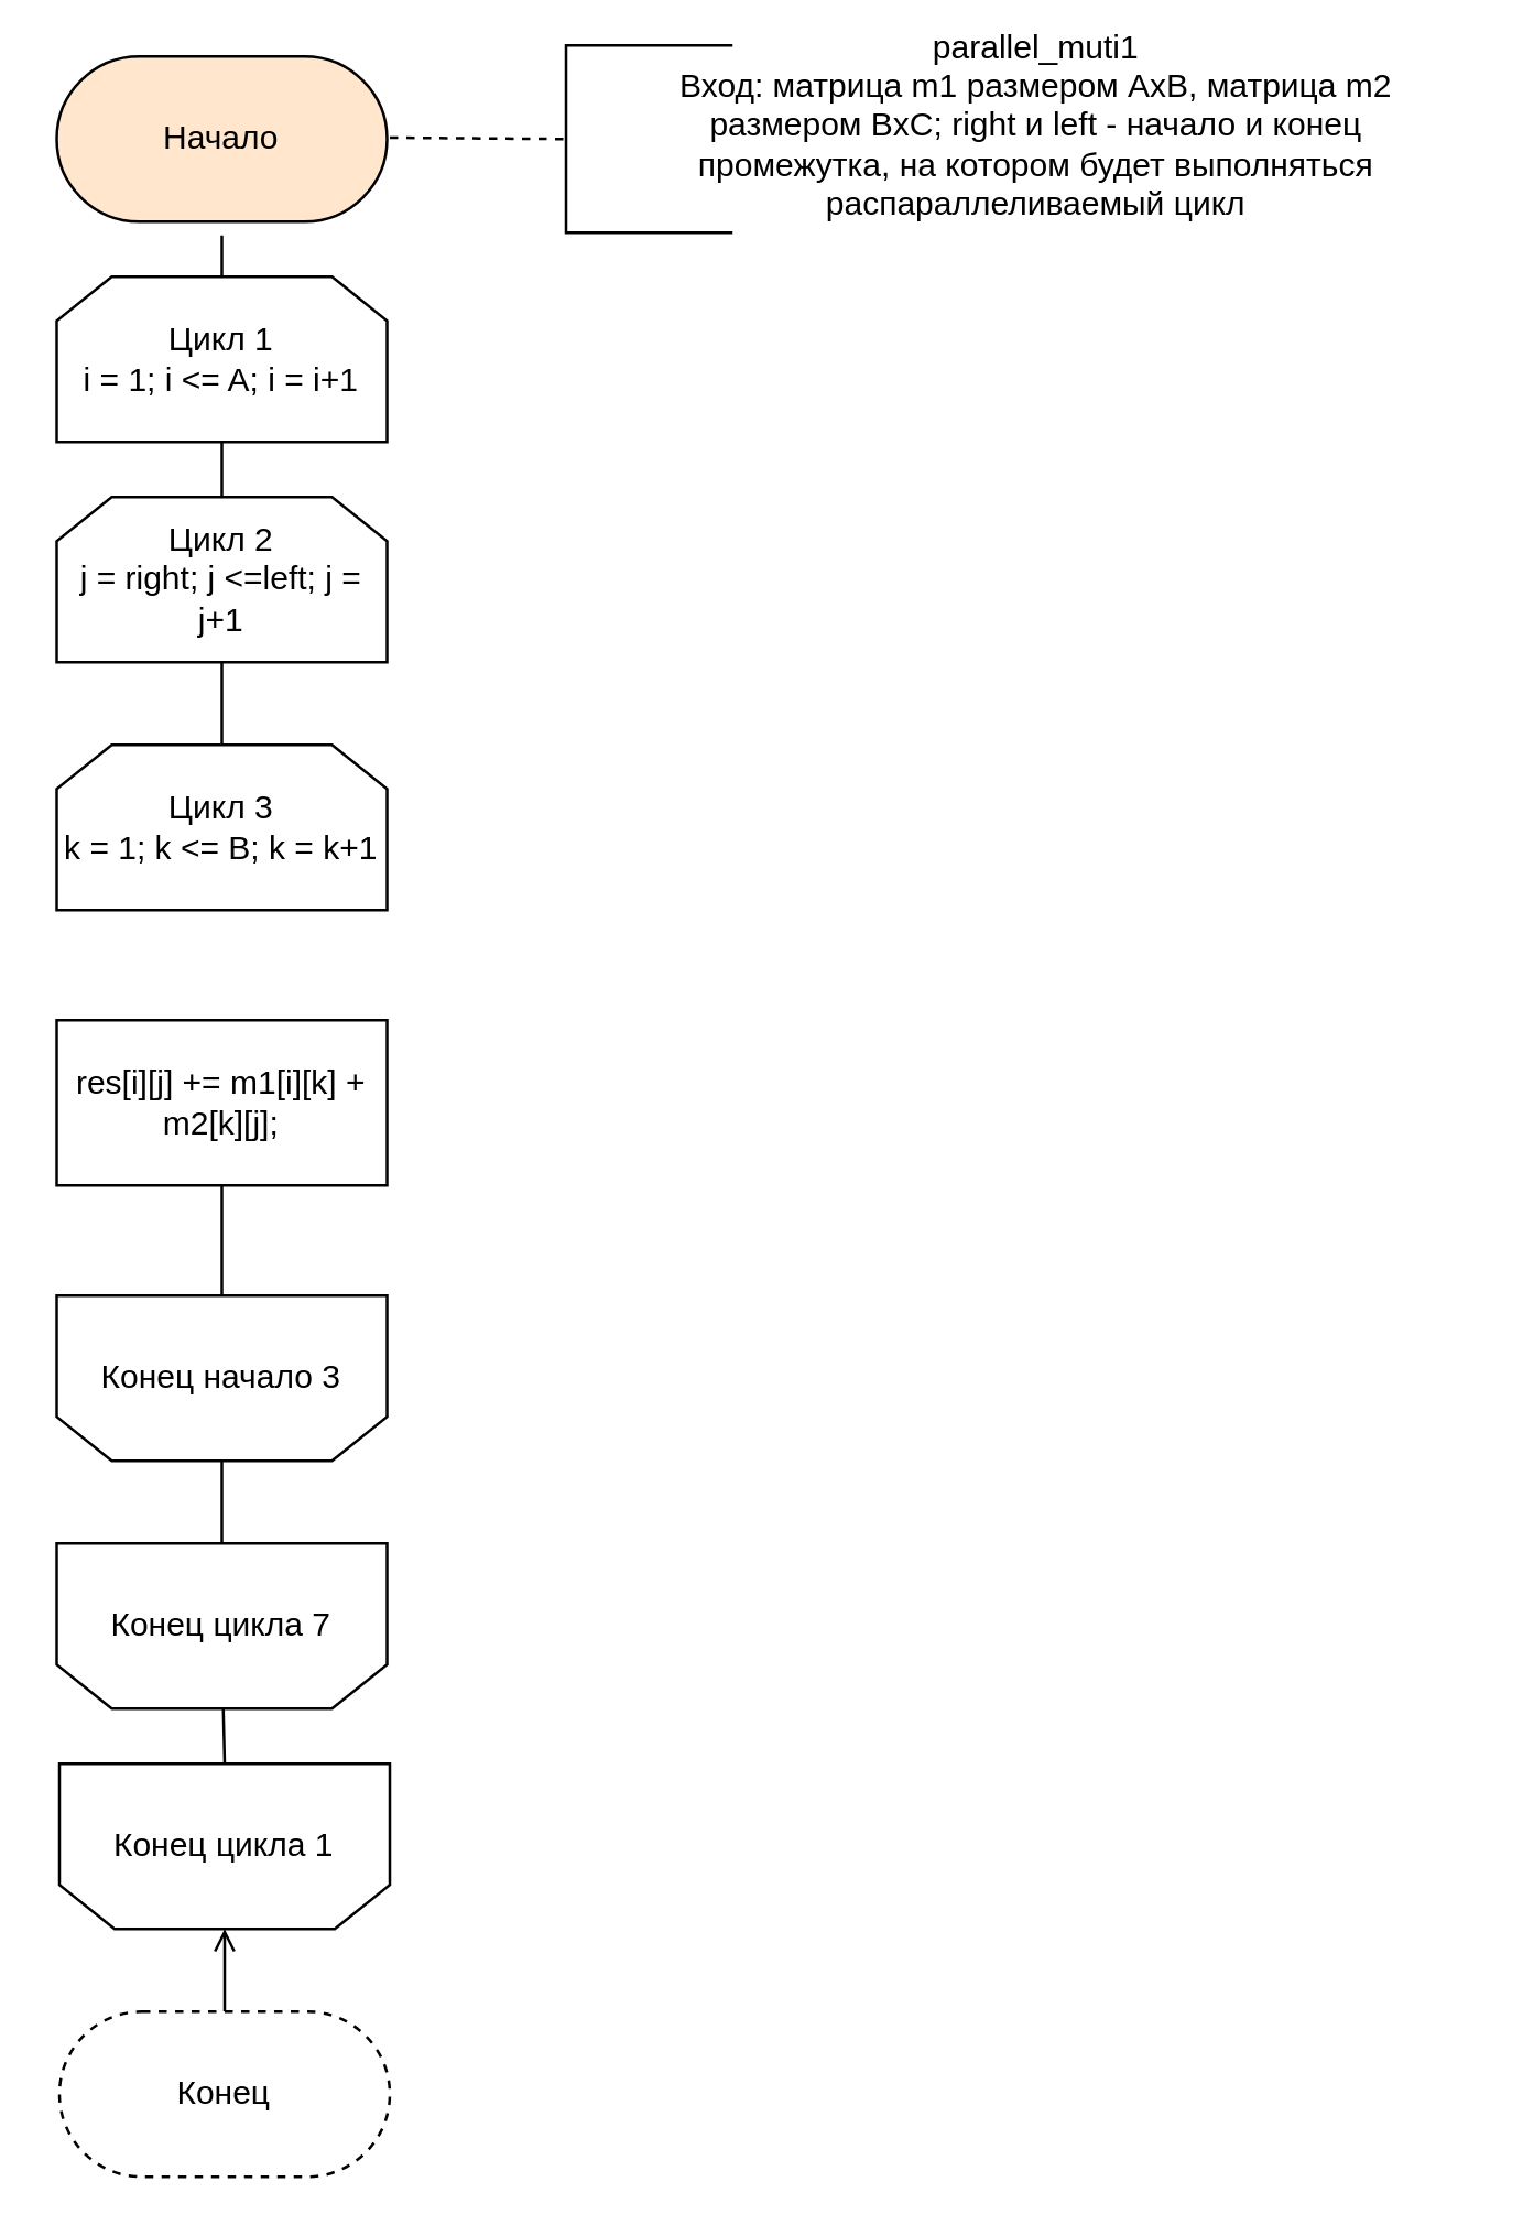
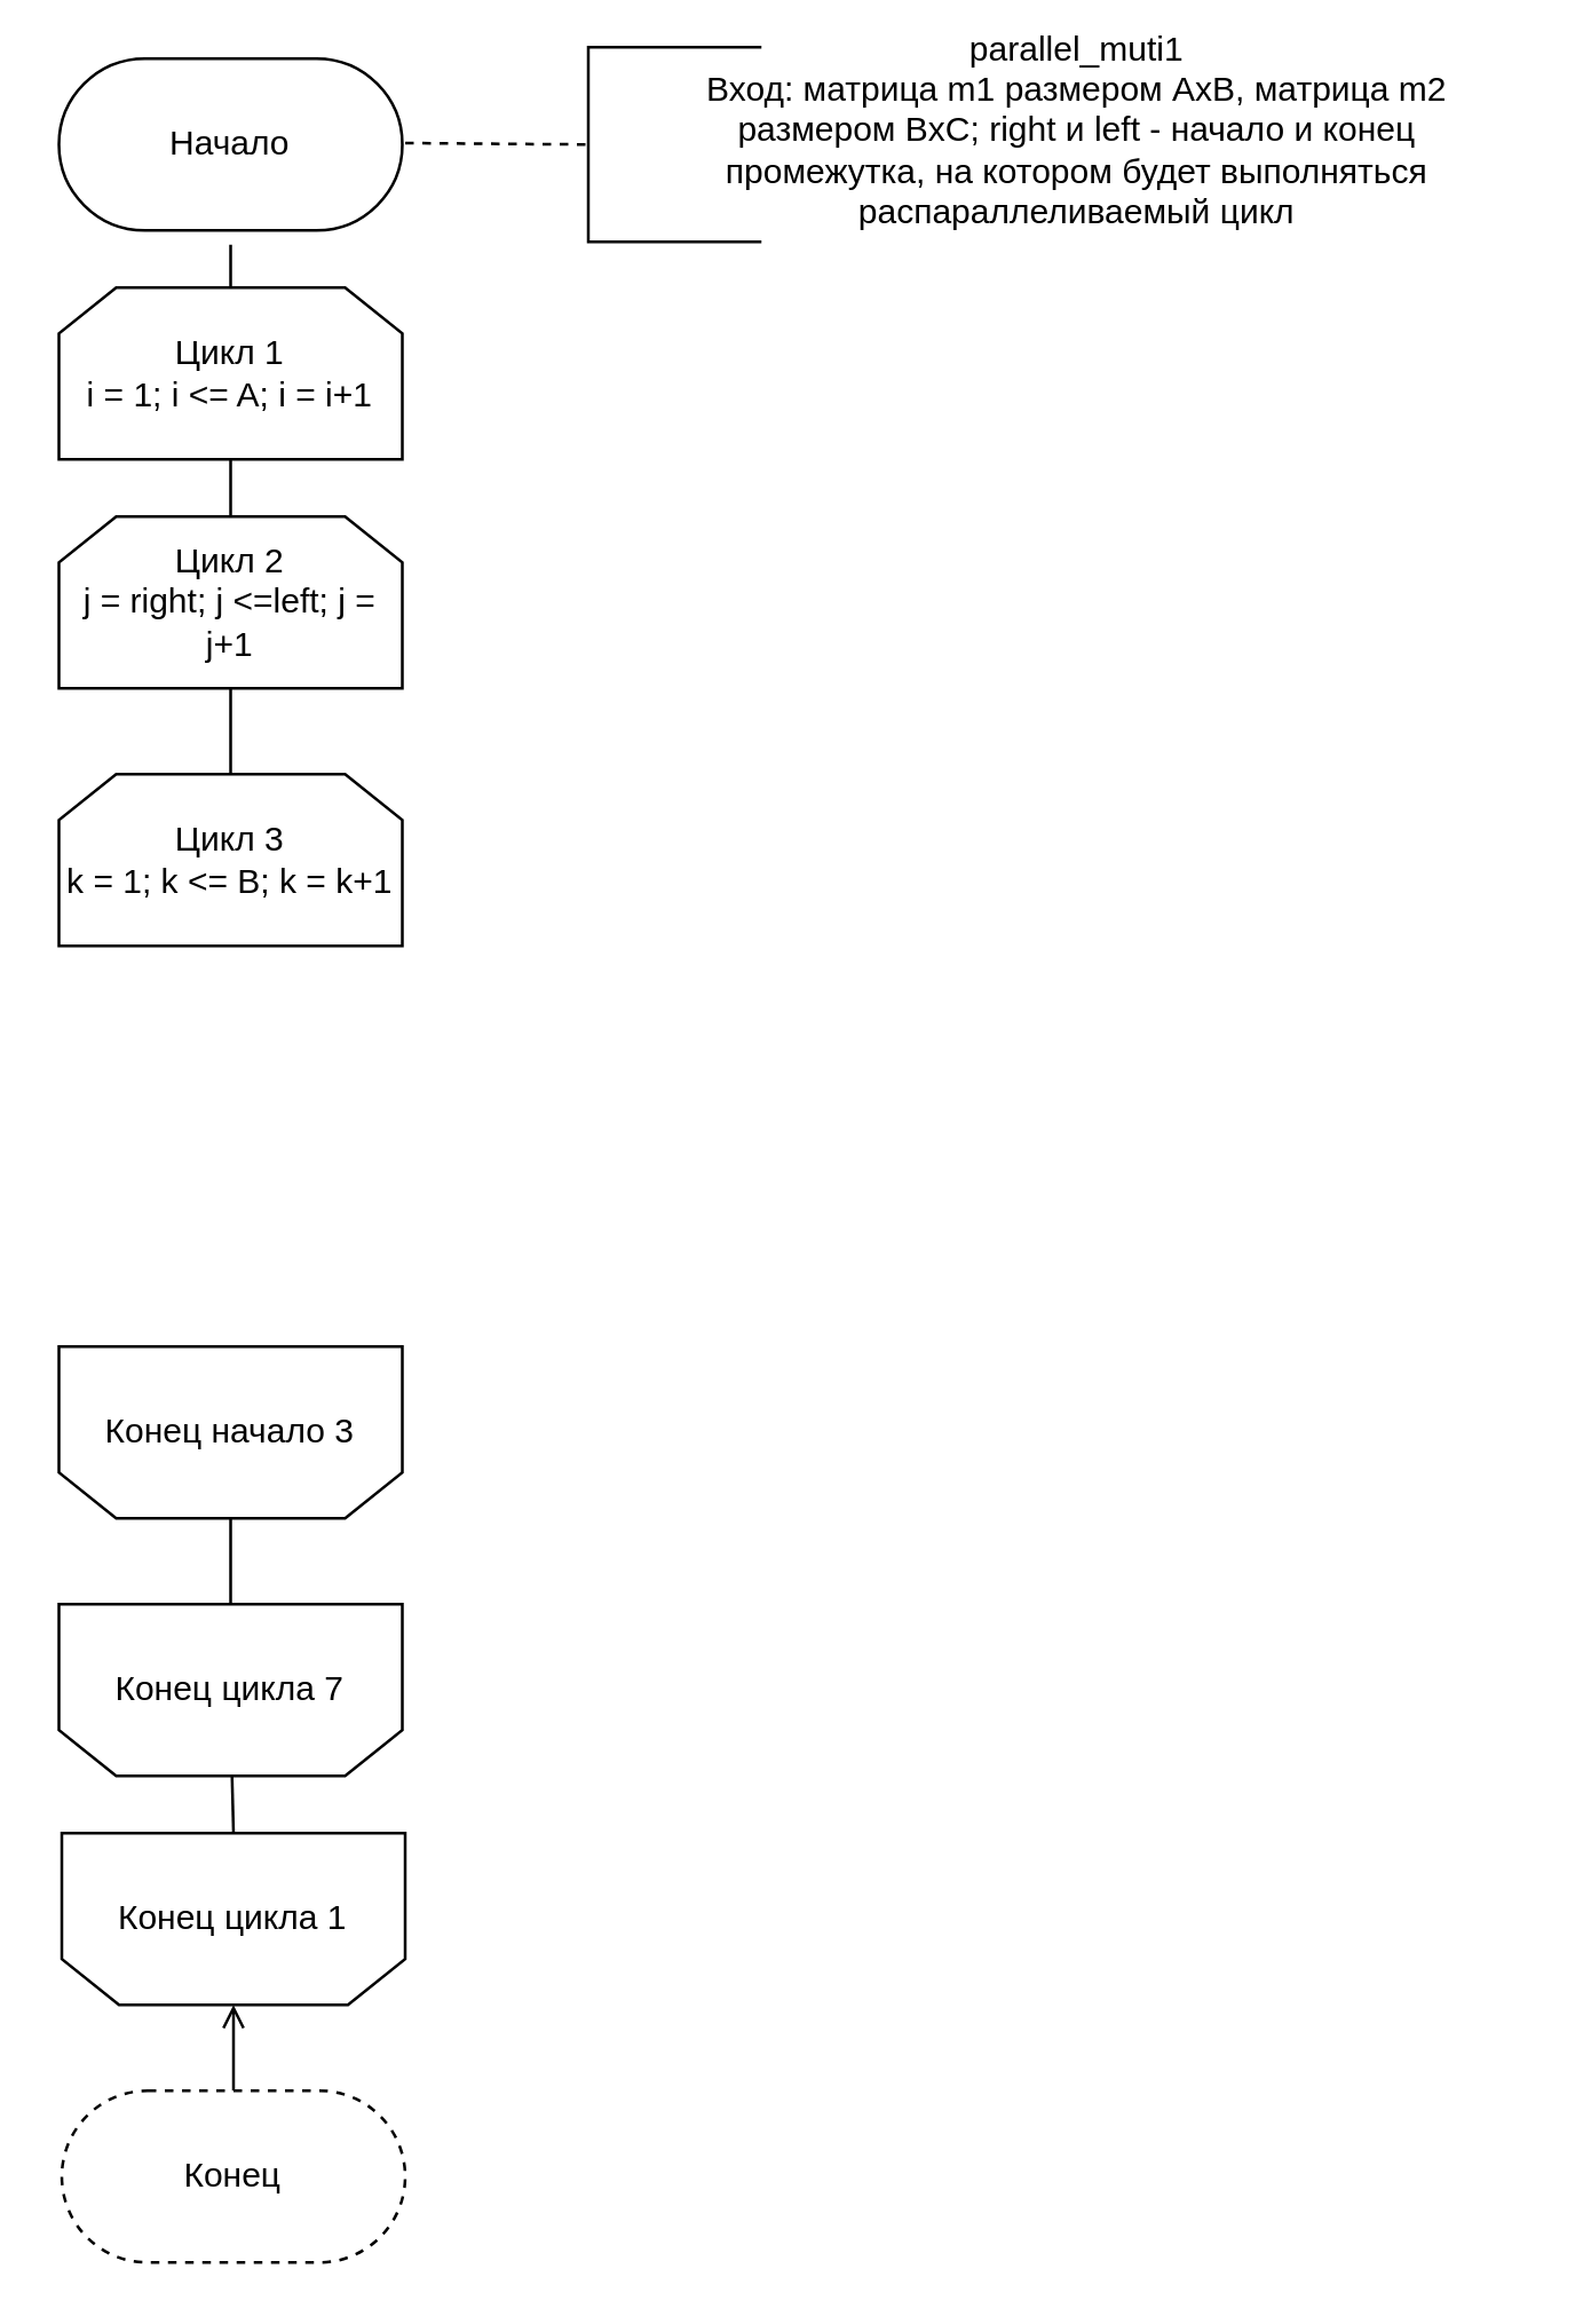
- <mxCell id="2" value="Начало" style="rounded=1;whiteSpace=wrap;html=1;arcSize=50;fillColor=#ffe6cc;" parent="1" vertex="1"><mxGeometry x="20" y="20" width="120" height="60" as="geometry" /></mxCell>
+ <mxCell id="2" value="Начало" style="rounded=1;whiteSpace=wrap;html=1;arcSize=50;" parent="1" vertex="1"><mxGeometry x="20" y="20" width="120" height="60" as="geometry" /></mxCell>
- <mxCell id="7" value="res[i][j] += m1[i][k] + m2[k][j];" style="rounded=0;whiteSpace=wrap;html=1;" parent="1" vertex="1"><mxGeometry x="20" y="370" width="120" height="60" as="geometry" /></mxCell>
- <mxCell id="20" value="" style="endArrow=none;html=1;entryX=0.5;entryY=1;entryDx=0;entryDy=0;exitX=0.5;exitY=1;exitDx=0;exitDy=0;" parent="1" source="18" target="7" edge="1"><mxGeometry width="50" height="50" relative="1" as="geometry"><mxPoint x="-149" y="490" as="sourcePoint" /><mxPoint x="-99" y="440" as="targetPoint" /></mxGeometry></mxCell>
